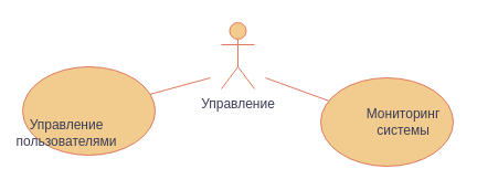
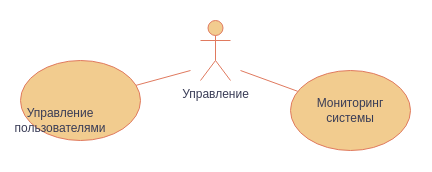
- <mxCell id="10" value="Мониторинг системы" style="text;html=1;align=center;verticalAlign=middle;whiteSpace=wrap;rounded=0;labelBackgroundColor=none;fontColor=#393C56;" vertex="1" parent="8"><mxGeometry x="45" y="25" width="60" height="30" as="geometry" /></mxCell>
+ <mxCell id="10" value="Мониторинг системы" style="text;html=1;align=center;verticalAlign=middle;whiteSpace=wrap;rounded=0;labelBackgroundColor=none;fontColor=#393C56;" vertex="1" parent="8"><mxGeometry x="30" y="25" width="60" height="30" as="geometry" /></mxCell>
